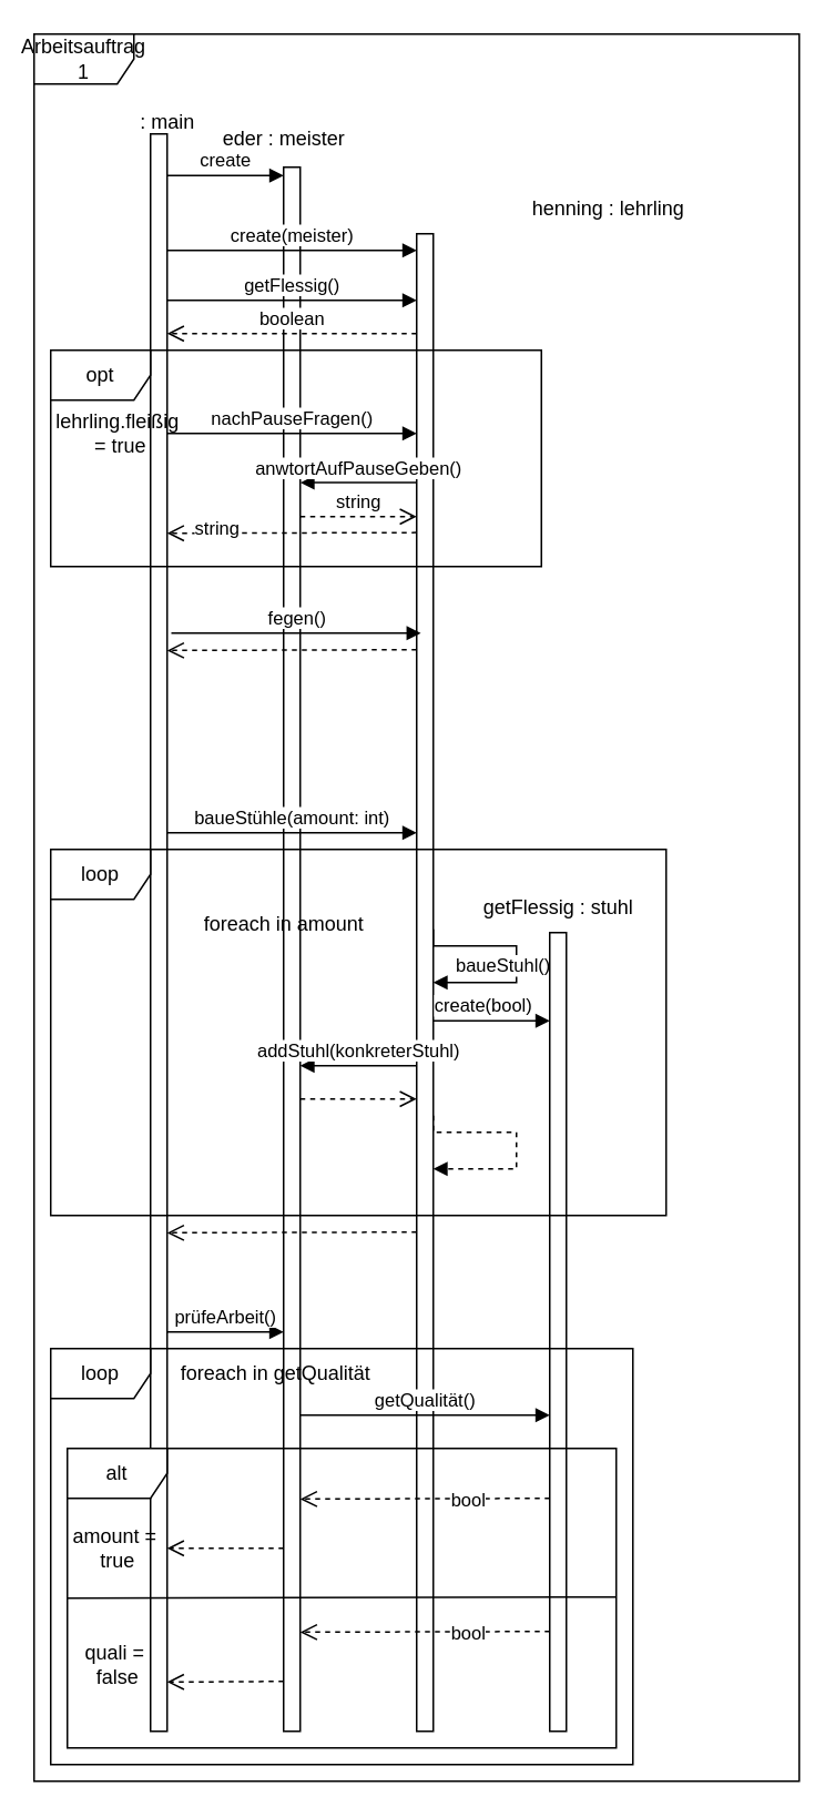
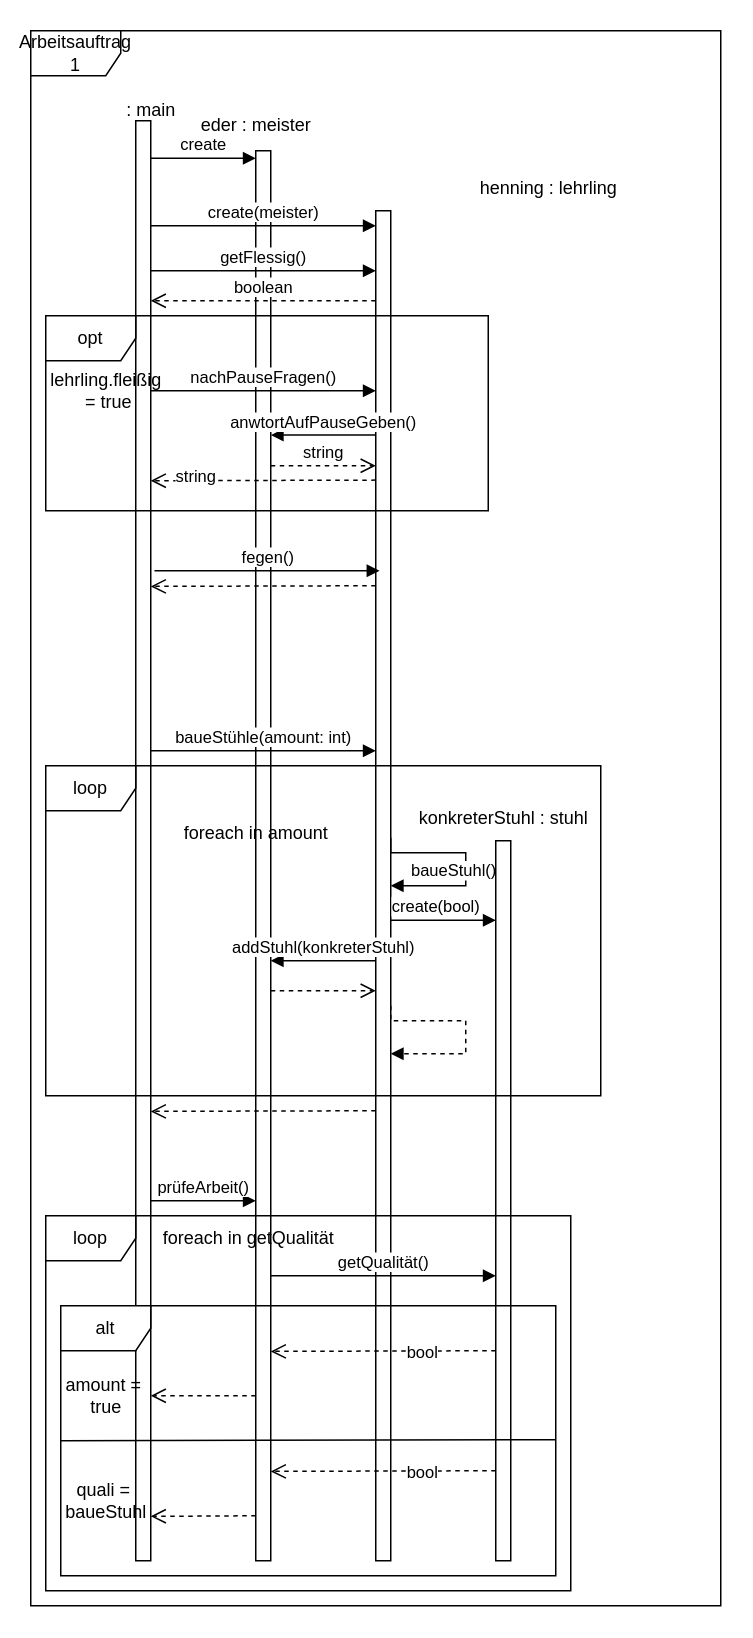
- <mxCell id="26" value="getFlessig : stuhl" style="text;html=1;align=center;verticalAlign=middle;resizable=0;points=[];autosize=1;strokeColor=none;fillColor=none;" parent="1" vertex="1"><mxGeometry x="265" y="530" width="140" height="30" as="geometry" /></mxCell>
+ <mxCell id="26" value="konkreterStuhl : stuhl" style="text;html=1;align=center;verticalAlign=middle;resizable=0;points=[];autosize=1;strokeColor=none;fillColor=none;" parent="1" vertex="1"><mxGeometry x="265" y="530" width="140" height="30" as="geometry" /></mxCell>
- <mxCell id="42" value="quali =&amp;nbsp;&lt;div&gt;false&lt;/div&gt;" style="text;html=1;align=center;verticalAlign=middle;resizable=0;points=[];autosize=1;strokeColor=none;fillColor=none;" parent="1" vertex="1"><mxGeometry x="40" y="980" width="60" height="40" as="geometry" /></mxCell>
+ <mxCell id="42" value="quali =&amp;nbsp;&lt;div&gt;baueStuhl&lt;/div&gt;" style="text;html=1;align=center;verticalAlign=middle;resizable=0;points=[];autosize=1;strokeColor=none;fillColor=none;" parent="1" vertex="1"><mxGeometry x="40" y="980" width="60" height="40" as="geometry" /></mxCell>
